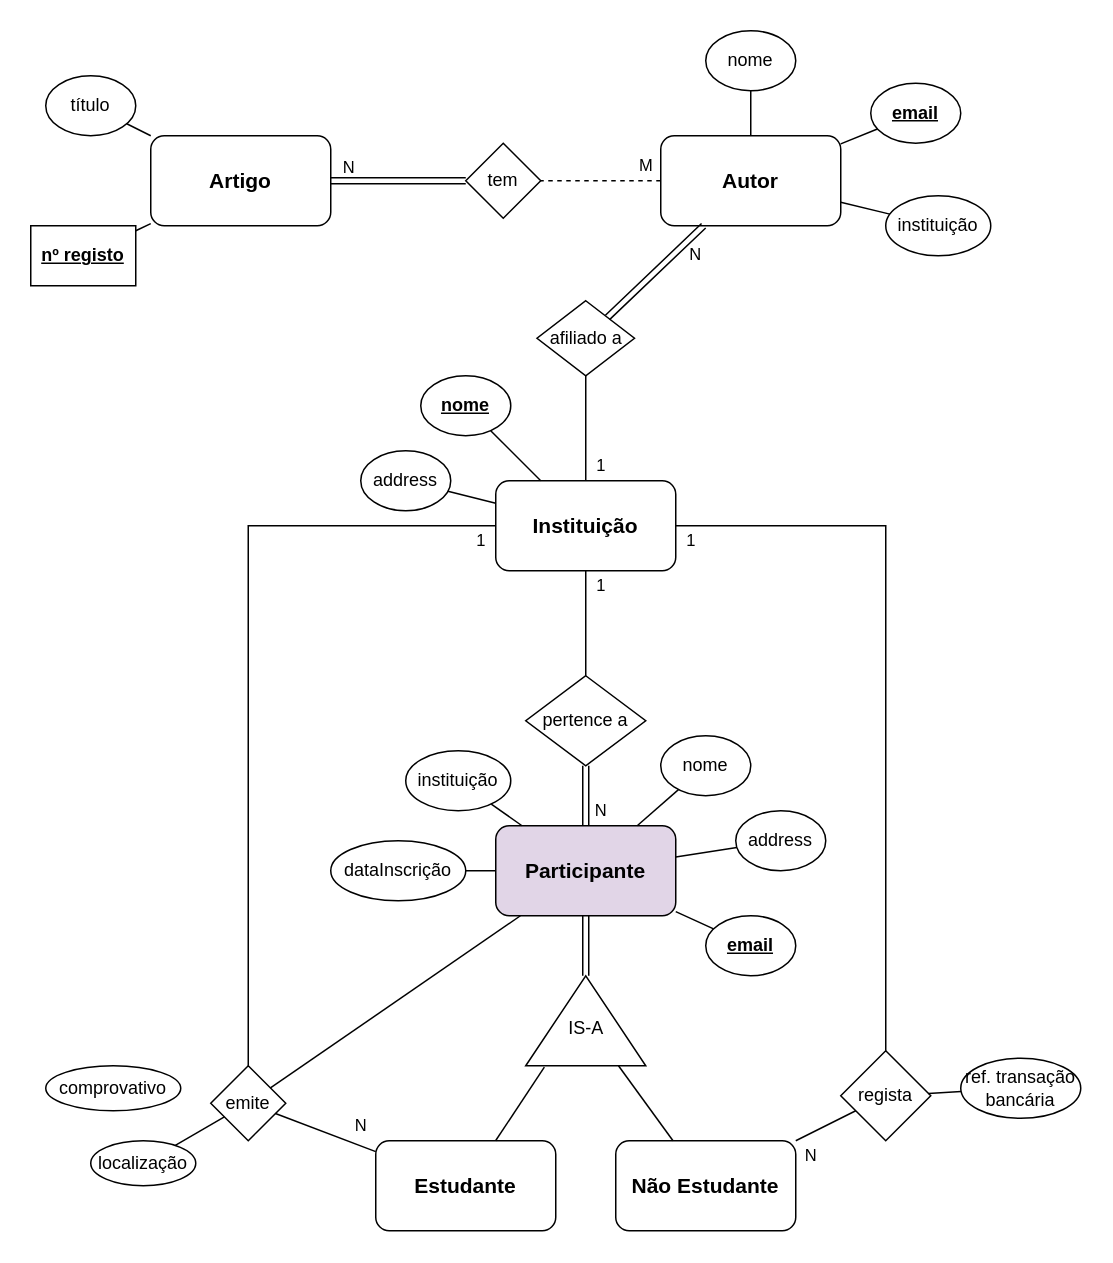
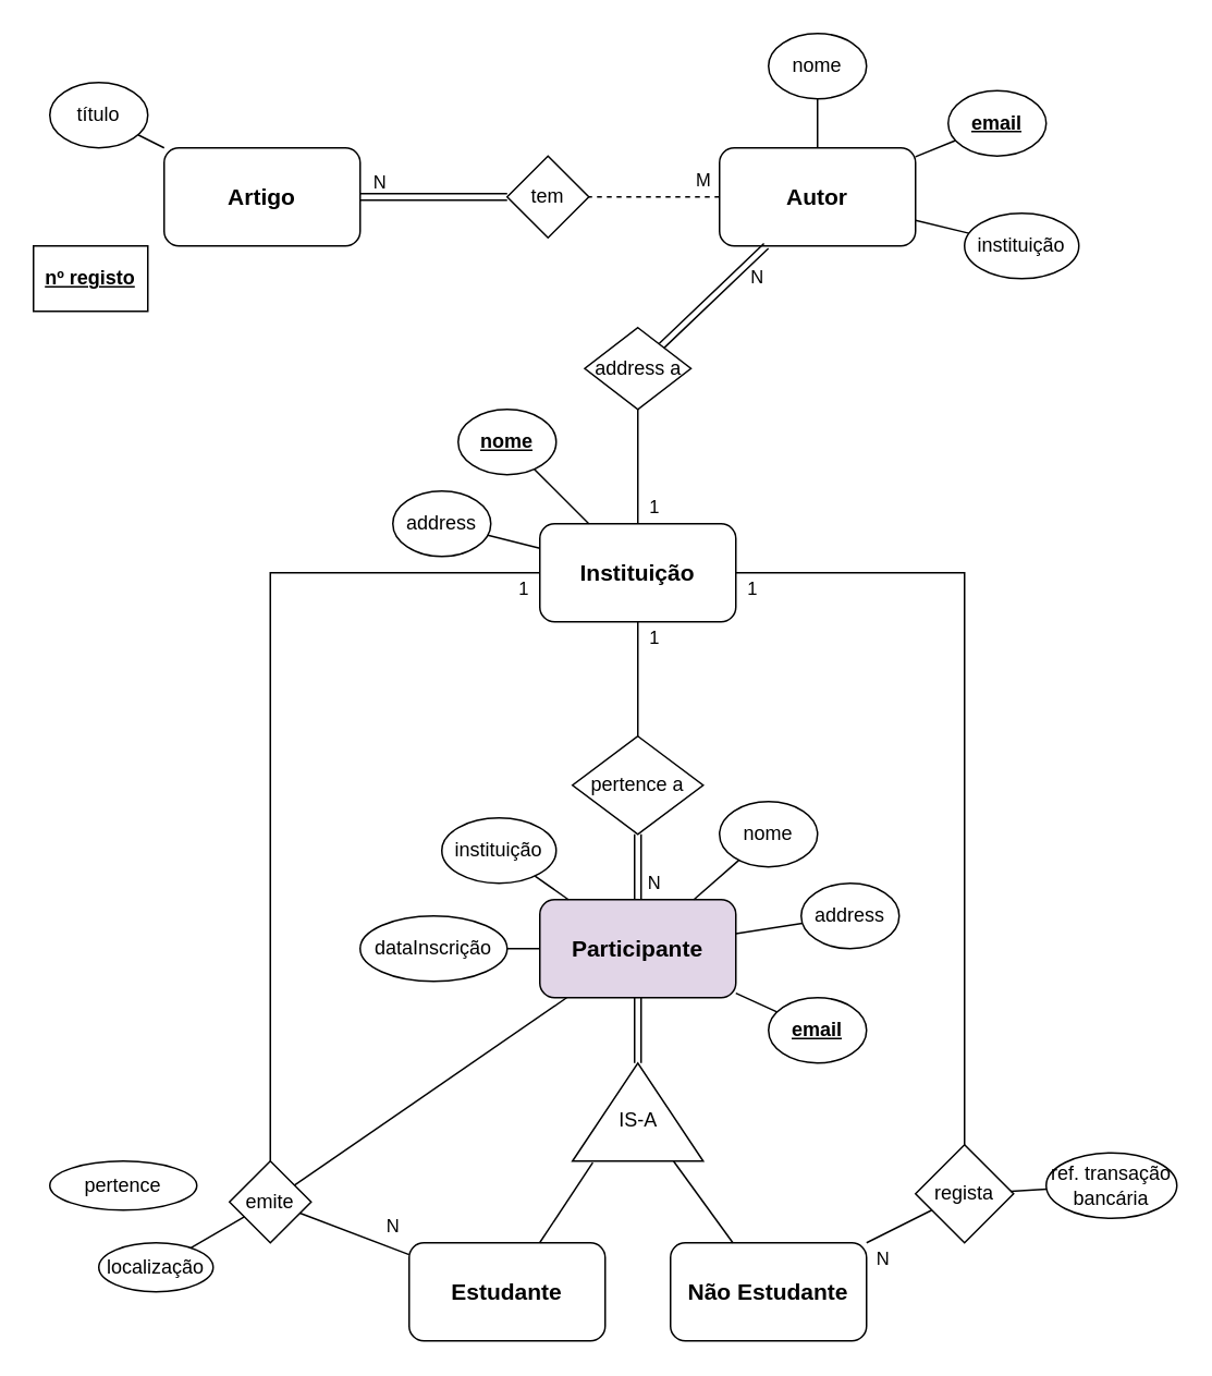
- <mxCell id="25" value="" style="endArrow=none;html=1;rounded=0;" parent="1" source="2" target="24" edge="1"><mxGeometry width="50" height="50" relative="1" as="geometry"><mxPoint x="-30" y="300" as="sourcePoint" /><mxPoint x="20" y="250" as="targetPoint" /></mxGeometry></mxCell>
- <mxCell id="7" value="afiliado a" style="rhombus;whiteSpace=wrap;html=1;" parent="1" vertex="1"><mxGeometry x="357.5" y="200" width="65" height="50" as="geometry" /></mxCell>
+ <mxCell id="7" value="address a" style="rhombus;whiteSpace=wrap;html=1;" parent="1" vertex="1"><mxGeometry x="357.5" y="200" width="65" height="50" as="geometry" /></mxCell>
- <mxCell id="53" value="comprovativo" style="ellipse;whiteSpace=wrap;html=1;" parent="1" vertex="1"><mxGeometry x="30" y="710" width="90" height="30" as="geometry" /></mxCell>
+ <mxCell id="53" value="pertence" style="ellipse;whiteSpace=wrap;html=1;" parent="1" vertex="1"><mxGeometry x="30" y="710" width="90" height="30" as="geometry" /></mxCell>
